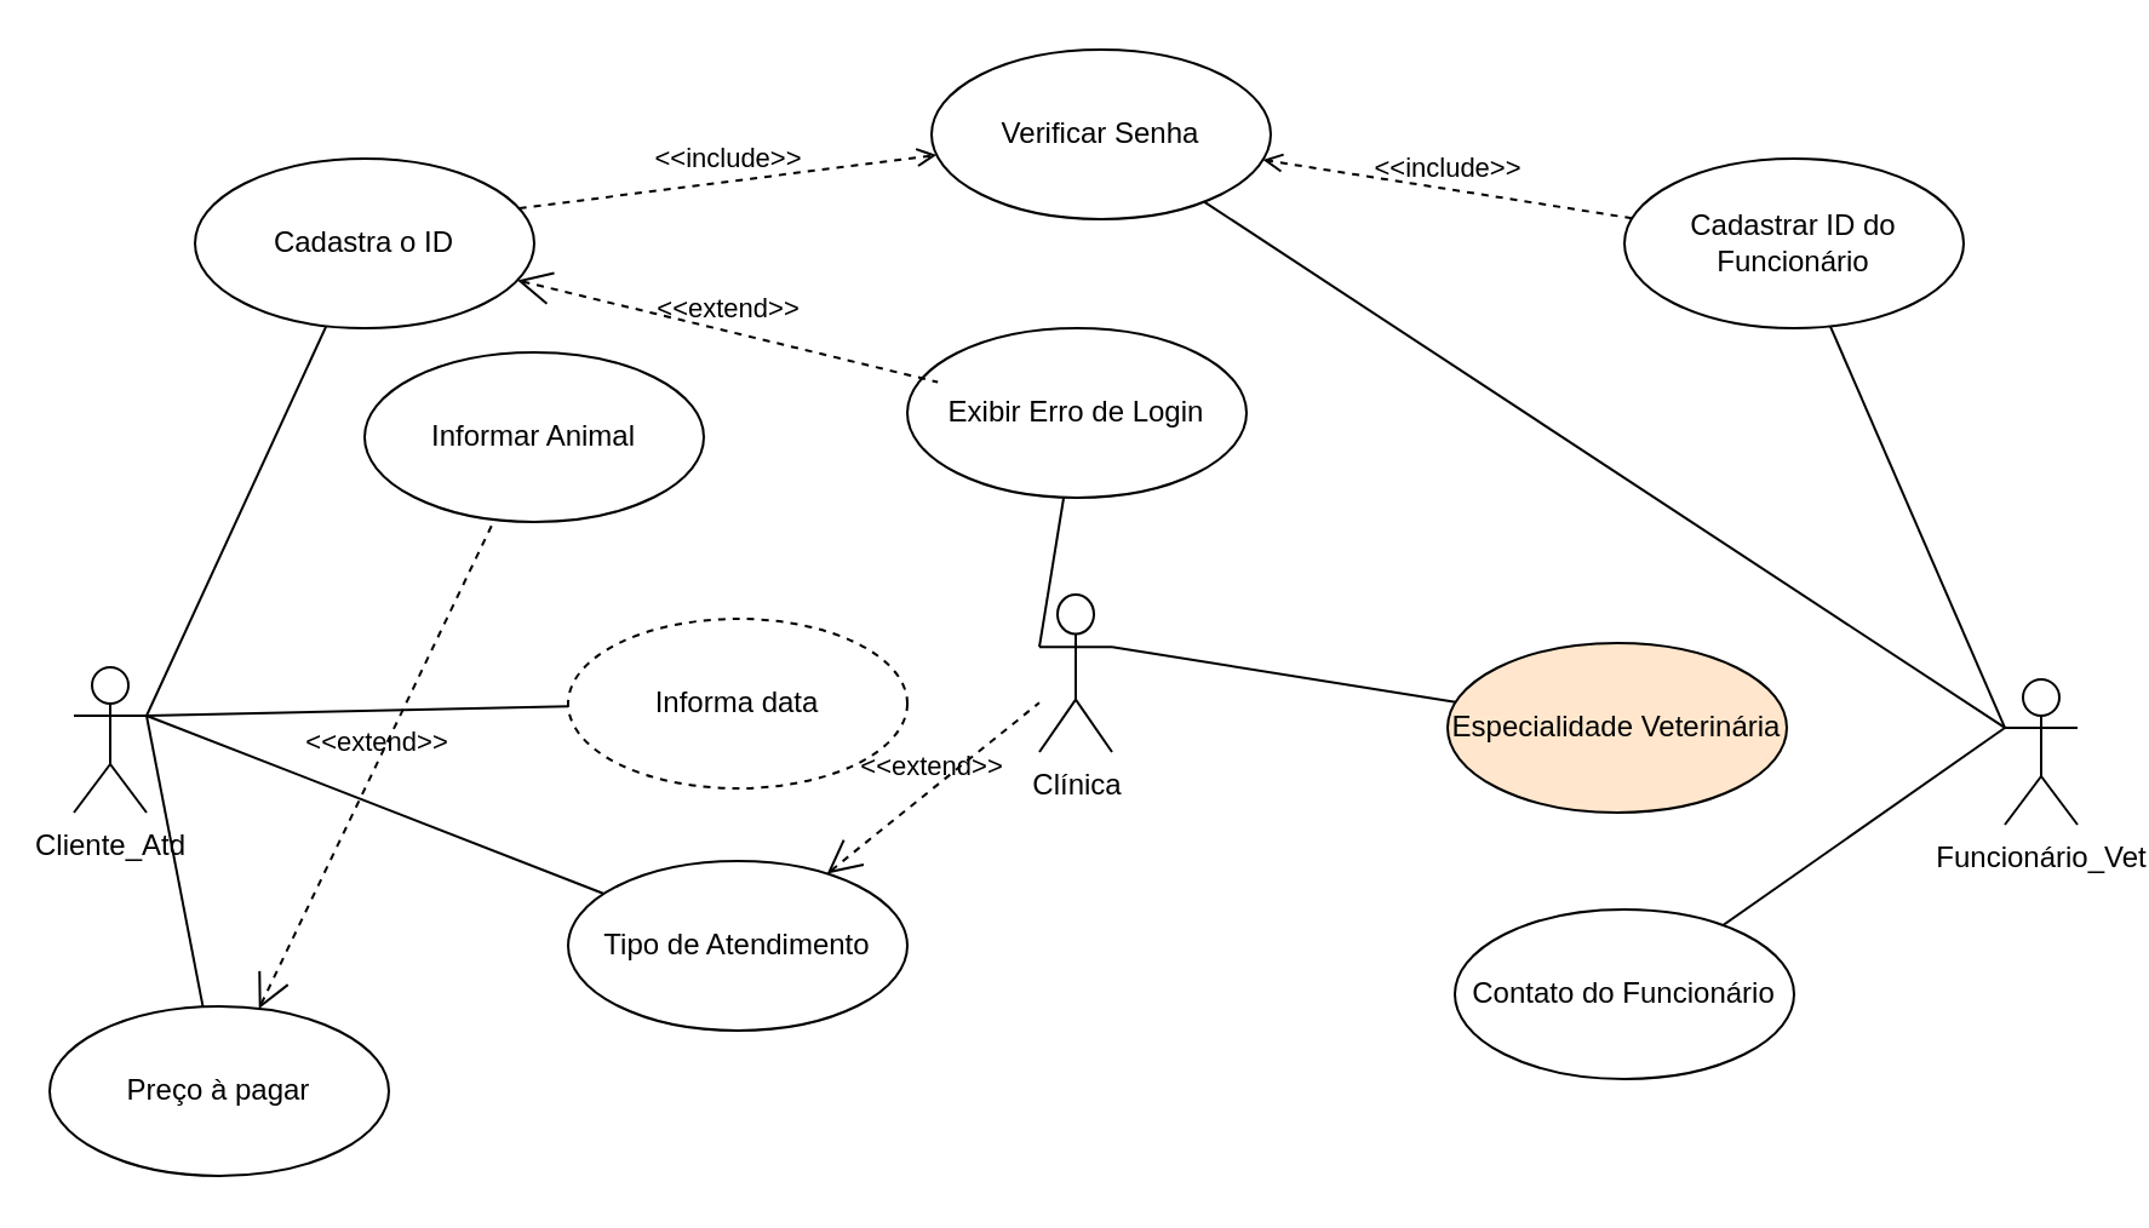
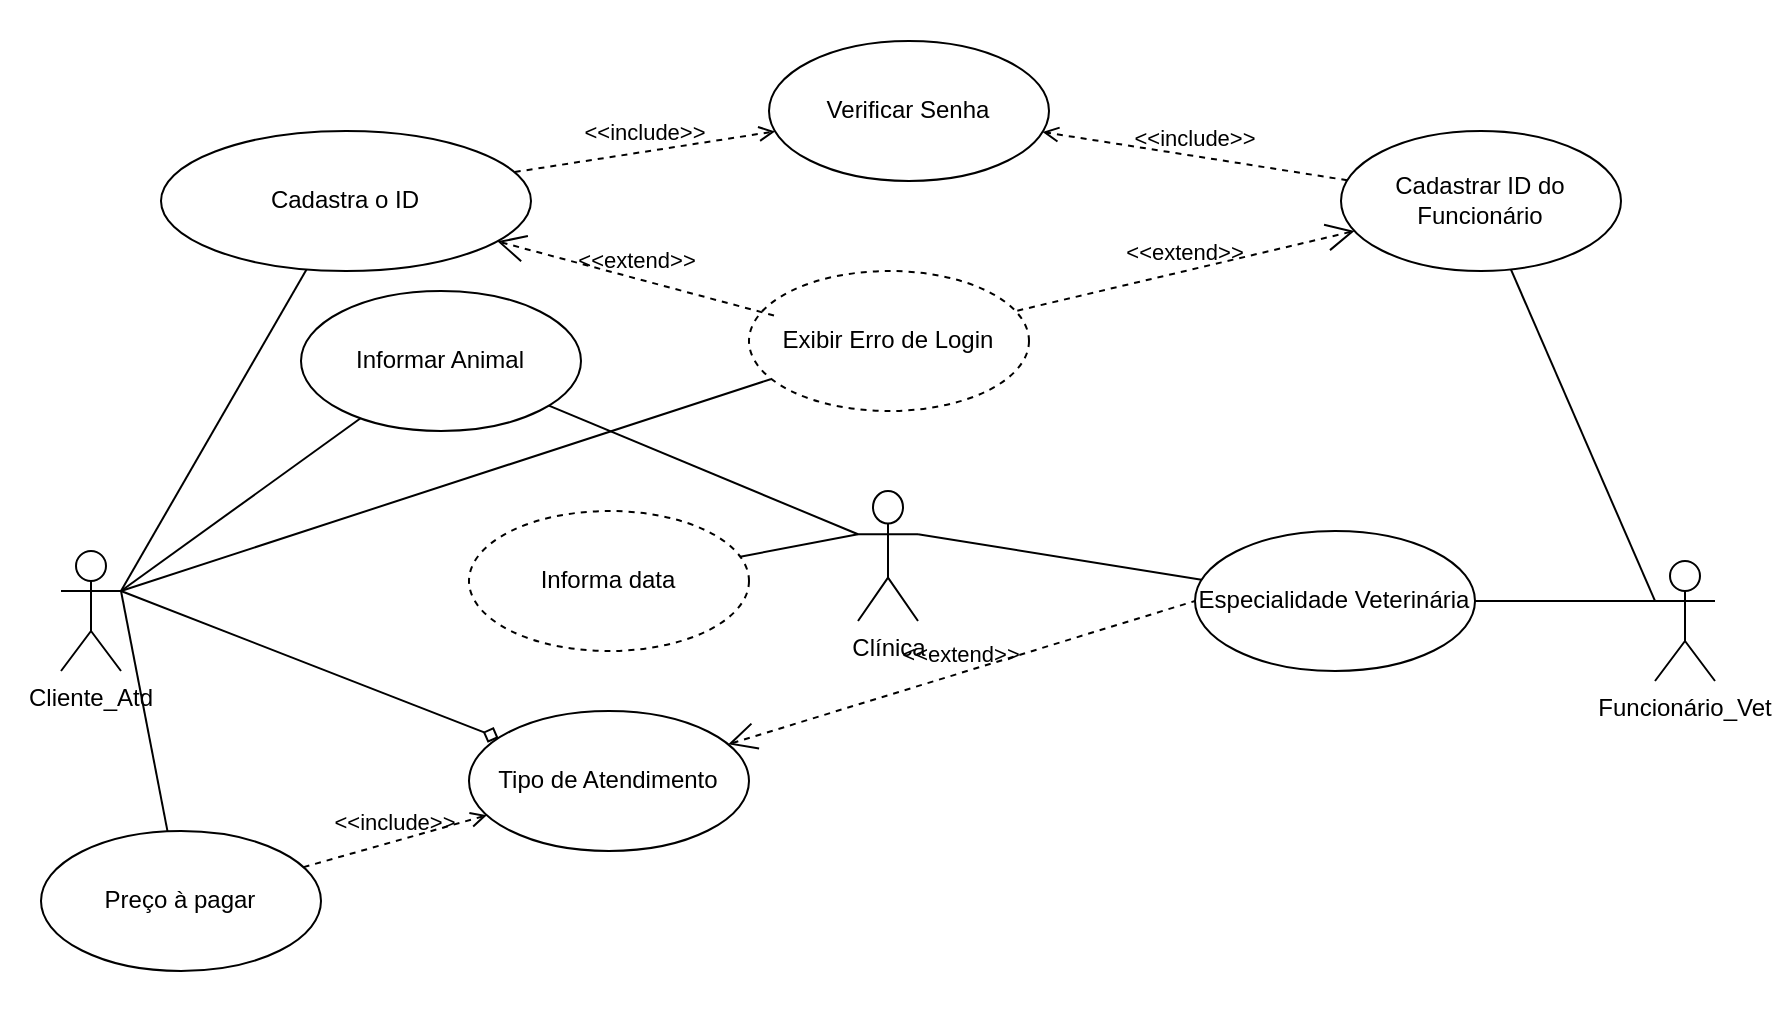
- <mxCell id="8" value="Cadastra o ID" style="ellipse;whiteSpace=wrap;html=1;" vertex="1" parent="1"><mxGeometry x="80" y="65" width="140" height="70" as="geometry" /></mxCell>
+ <mxCell id="8" value="Cadastra o ID" style="ellipse;whiteSpace=wrap;html=1;" vertex="1" parent="1"><mxGeometry x="80" y="65" width="185" height="70" as="geometry" /></mxCell>
+ <mxCell id="32" value="&amp;lt;&amp;lt;extend&amp;gt;&amp;gt;" style="edgeStyle=none;html=1;startArrow=open;endArrow=none;startSize=12;verticalAlign=bottom;dashed=1;labelBackgroundColor=none;rounded=0;" edge="1" parent="1" source="13" target="27"><mxGeometry width="160" relative="1" as="geometry"><mxPoint x="510" y="245" as="sourcePoint" /><mxPoint x="670" y="245" as="targetPoint" /></mxGeometry></mxCell>
- <mxCell id="27" value="Exibir Erro de Login" style="ellipse;whiteSpace=wrap;html=1;" vertex="1" parent="1"><mxGeometry x="374" y="135" width="140" height="70" as="geometry" /></mxCell>
+ <mxCell id="27" value="Exibir Erro de Login" style="ellipse;whiteSpace=wrap;html=1;dashed=1;" vertex="1" parent="1"><mxGeometry x="374" y="135" width="140" height="70" as="geometry" /></mxCell>
- <mxCell id="10" style="rounded=0;orthogonalLoop=1;jettySize=auto;html=1;exitX=0;exitY=0.333;exitDx=0;exitDy=0;exitPerimeter=0;endArrow=none;endFill=0;" edge="1" parent="1" source="12" target="26"><mxGeometry relative="1" as="geometry" /></mxCell>
+ <mxCell id="10" style="rounded=0;orthogonalLoop=1;jettySize=auto;html=1;exitX=0;exitY=0.333;exitDx=0;exitDy=0;exitPerimeter=0;endArrow=none;endFill=0;" edge="1" parent="1" source="12" target="17"><mxGeometry relative="1" as="geometry" /></mxCell>
- <mxCell id="21" style="rounded=0;orthogonalLoop=1;jettySize=auto;html=1;exitX=0;exitY=0.333;exitDx=0;exitDy=0;exitPerimeter=0;endArrow=none;endFill=0;" edge="1" parent="1" source="24" target="27"><mxGeometry relative="1" as="geometry" /></mxCell>
+ <mxCell id="21" style="rounded=0;orthogonalLoop=1;jettySize=auto;html=1;exitX=0;exitY=0.333;exitDx=0;exitDy=0;exitPerimeter=0;endArrow=none;endFill=0;" edge="1" parent="1" source="24" target="15"><mxGeometry relative="1" as="geometry" /></mxCell>
+ <mxCell id="22" style="rounded=0;orthogonalLoop=1;jettySize=auto;html=1;exitX=0;exitY=0.333;exitDx=0;exitDy=0;exitPerimeter=0;endArrow=none;endFill=0;" edge="1" parent="1" source="24" target="14"><mxGeometry relative="1" as="geometry" /></mxCell>
+ <mxCell id="3" style="rounded=0;orthogonalLoop=1;jettySize=auto;html=1;exitX=1;exitY=0.333;exitDx=0;exitDy=0;exitPerimeter=0;endArrow=none;endFill=0;" edge="1" parent="1" source="7" target="14"><mxGeometry relative="1" as="geometry" /></mxCell>
- <mxCell id="4" style="rounded=0;orthogonalLoop=1;jettySize=auto;html=1;exitX=1;exitY=0.333;exitDx=0;exitDy=0;exitPerimeter=0;endArrow=none;endFill=0;" edge="1" parent="1" source="7" target="15"><mxGeometry relative="1" as="geometry" /></mxCell>
+ <mxCell id="4" style="rounded=0;orthogonalLoop=1;jettySize=auto;html=1;exitX=1;exitY=0.333;exitDx=0;exitDy=0;exitPerimeter=0;endArrow=none;endFill=0;" edge="1" parent="1" source="7" target="27"><mxGeometry relative="1" as="geometry" /></mxCell>
- <mxCell id="17" value="Especialidade Veterinária" style="ellipse;whiteSpace=wrap;html=1;fillColor=#ffe6cc;" vertex="1" parent="1"><mxGeometry x="597" y="265" width="140" height="70" as="geometry" /></mxCell>
+ <mxCell id="17" value="Especialidade Veterinária" style="ellipse;whiteSpace=wrap;html=1;" vertex="1" parent="1"><mxGeometry x="597" y="265" width="140" height="70" as="geometry" /></mxCell>
- <mxCell id="25" value="&amp;lt;&amp;lt;extend&amp;gt;&amp;gt;" style="edgeStyle=none;html=1;startArrow=open;endArrow=none;startSize=12;verticalAlign=bottom;dashed=1;labelBackgroundColor=none;rounded=0;" edge="1" parent="1" source="16" target="24"><mxGeometry width="160" relative="1" as="geometry"><mxPoint x="390" y="345" as="sourcePoint" /><mxPoint x="550" y="345" as="targetPoint" /></mxGeometry></mxCell>
+ <mxCell id="25" value="&amp;lt;&amp;lt;extend&amp;gt;&amp;gt;" style="edgeStyle=none;html=1;startArrow=open;endArrow=none;startSize=12;verticalAlign=bottom;dashed=1;labelBackgroundColor=none;rounded=0;entryX=0;entryY=0.5;entryDx=0;entryDy=0;" edge="1" parent="1" source="16" target="17"><mxGeometry width="160" relative="1" as="geometry"><mxPoint x="390" y="345" as="sourcePoint" /><mxPoint x="550" y="345" as="targetPoint" /></mxGeometry></mxCell>
- <mxCell id="30" value="&amp;lt;&amp;lt;extend&amp;gt;&amp;gt;" style="edgeStyle=none;html=1;startArrow=open;endArrow=none;startSize=12;verticalAlign=bottom;dashed=1;labelBackgroundColor=none;rounded=0;" edge="1" parent="1" source="18" target="14"><mxGeometry width="160" relative="1" as="geometry"><mxPoint x="-80" y="265" as="sourcePoint" /><mxPoint x="80" y="265" as="targetPoint" /></mxGeometry></mxCell>
- <mxCell id="11" style="rounded=0;orthogonalLoop=1;jettySize=auto;html=1;exitX=0;exitY=0.333;exitDx=0;exitDy=0;exitPerimeter=0;endArrow=none;endFill=0;" edge="1" parent="1" source="12" target="19"><mxGeometry relative="1" as="geometry" /></mxCell>
- <mxCell id="5" style="rounded=0;orthogonalLoop=1;jettySize=auto;html=1;exitX=1;exitY=0.333;exitDx=0;exitDy=0;exitPerimeter=0;endArrow=none;endFill=0;" edge="1" parent="1" source="7" target="16"><mxGeometry relative="1" as="geometry" /></mxCell>
+ <mxCell id="5" style="rounded=0;orthogonalLoop=1;jettySize=auto;html=1;exitX=1;exitY=0.333;exitDx=0;exitDy=0;exitPerimeter=0;endArrow=diamond;endFill=0;" edge="1" parent="1" source="7" target="16"><mxGeometry relative="1" as="geometry" /></mxCell>
- <mxCell id="19" value="Contato do Funcionário" style="ellipse;whiteSpace=wrap;html=1;" vertex="1" parent="1"><mxGeometry x="600" y="375" width="140" height="70" as="geometry" /></mxCell>
+ <mxCell id="20" value="&amp;lt;&amp;lt;include&amp;gt;&amp;gt;" style="edgeStyle=none;html=1;endArrow=open;verticalAlign=bottom;dashed=1;labelBackgroundColor=none;rounded=0;" edge="1" parent="1" source="18" target="16"><mxGeometry width="160" relative="1" as="geometry"><mxPoint x="210" y="245" as="sourcePoint" /><mxPoint x="260" y="485" as="targetPoint" /></mxGeometry></mxCell>
